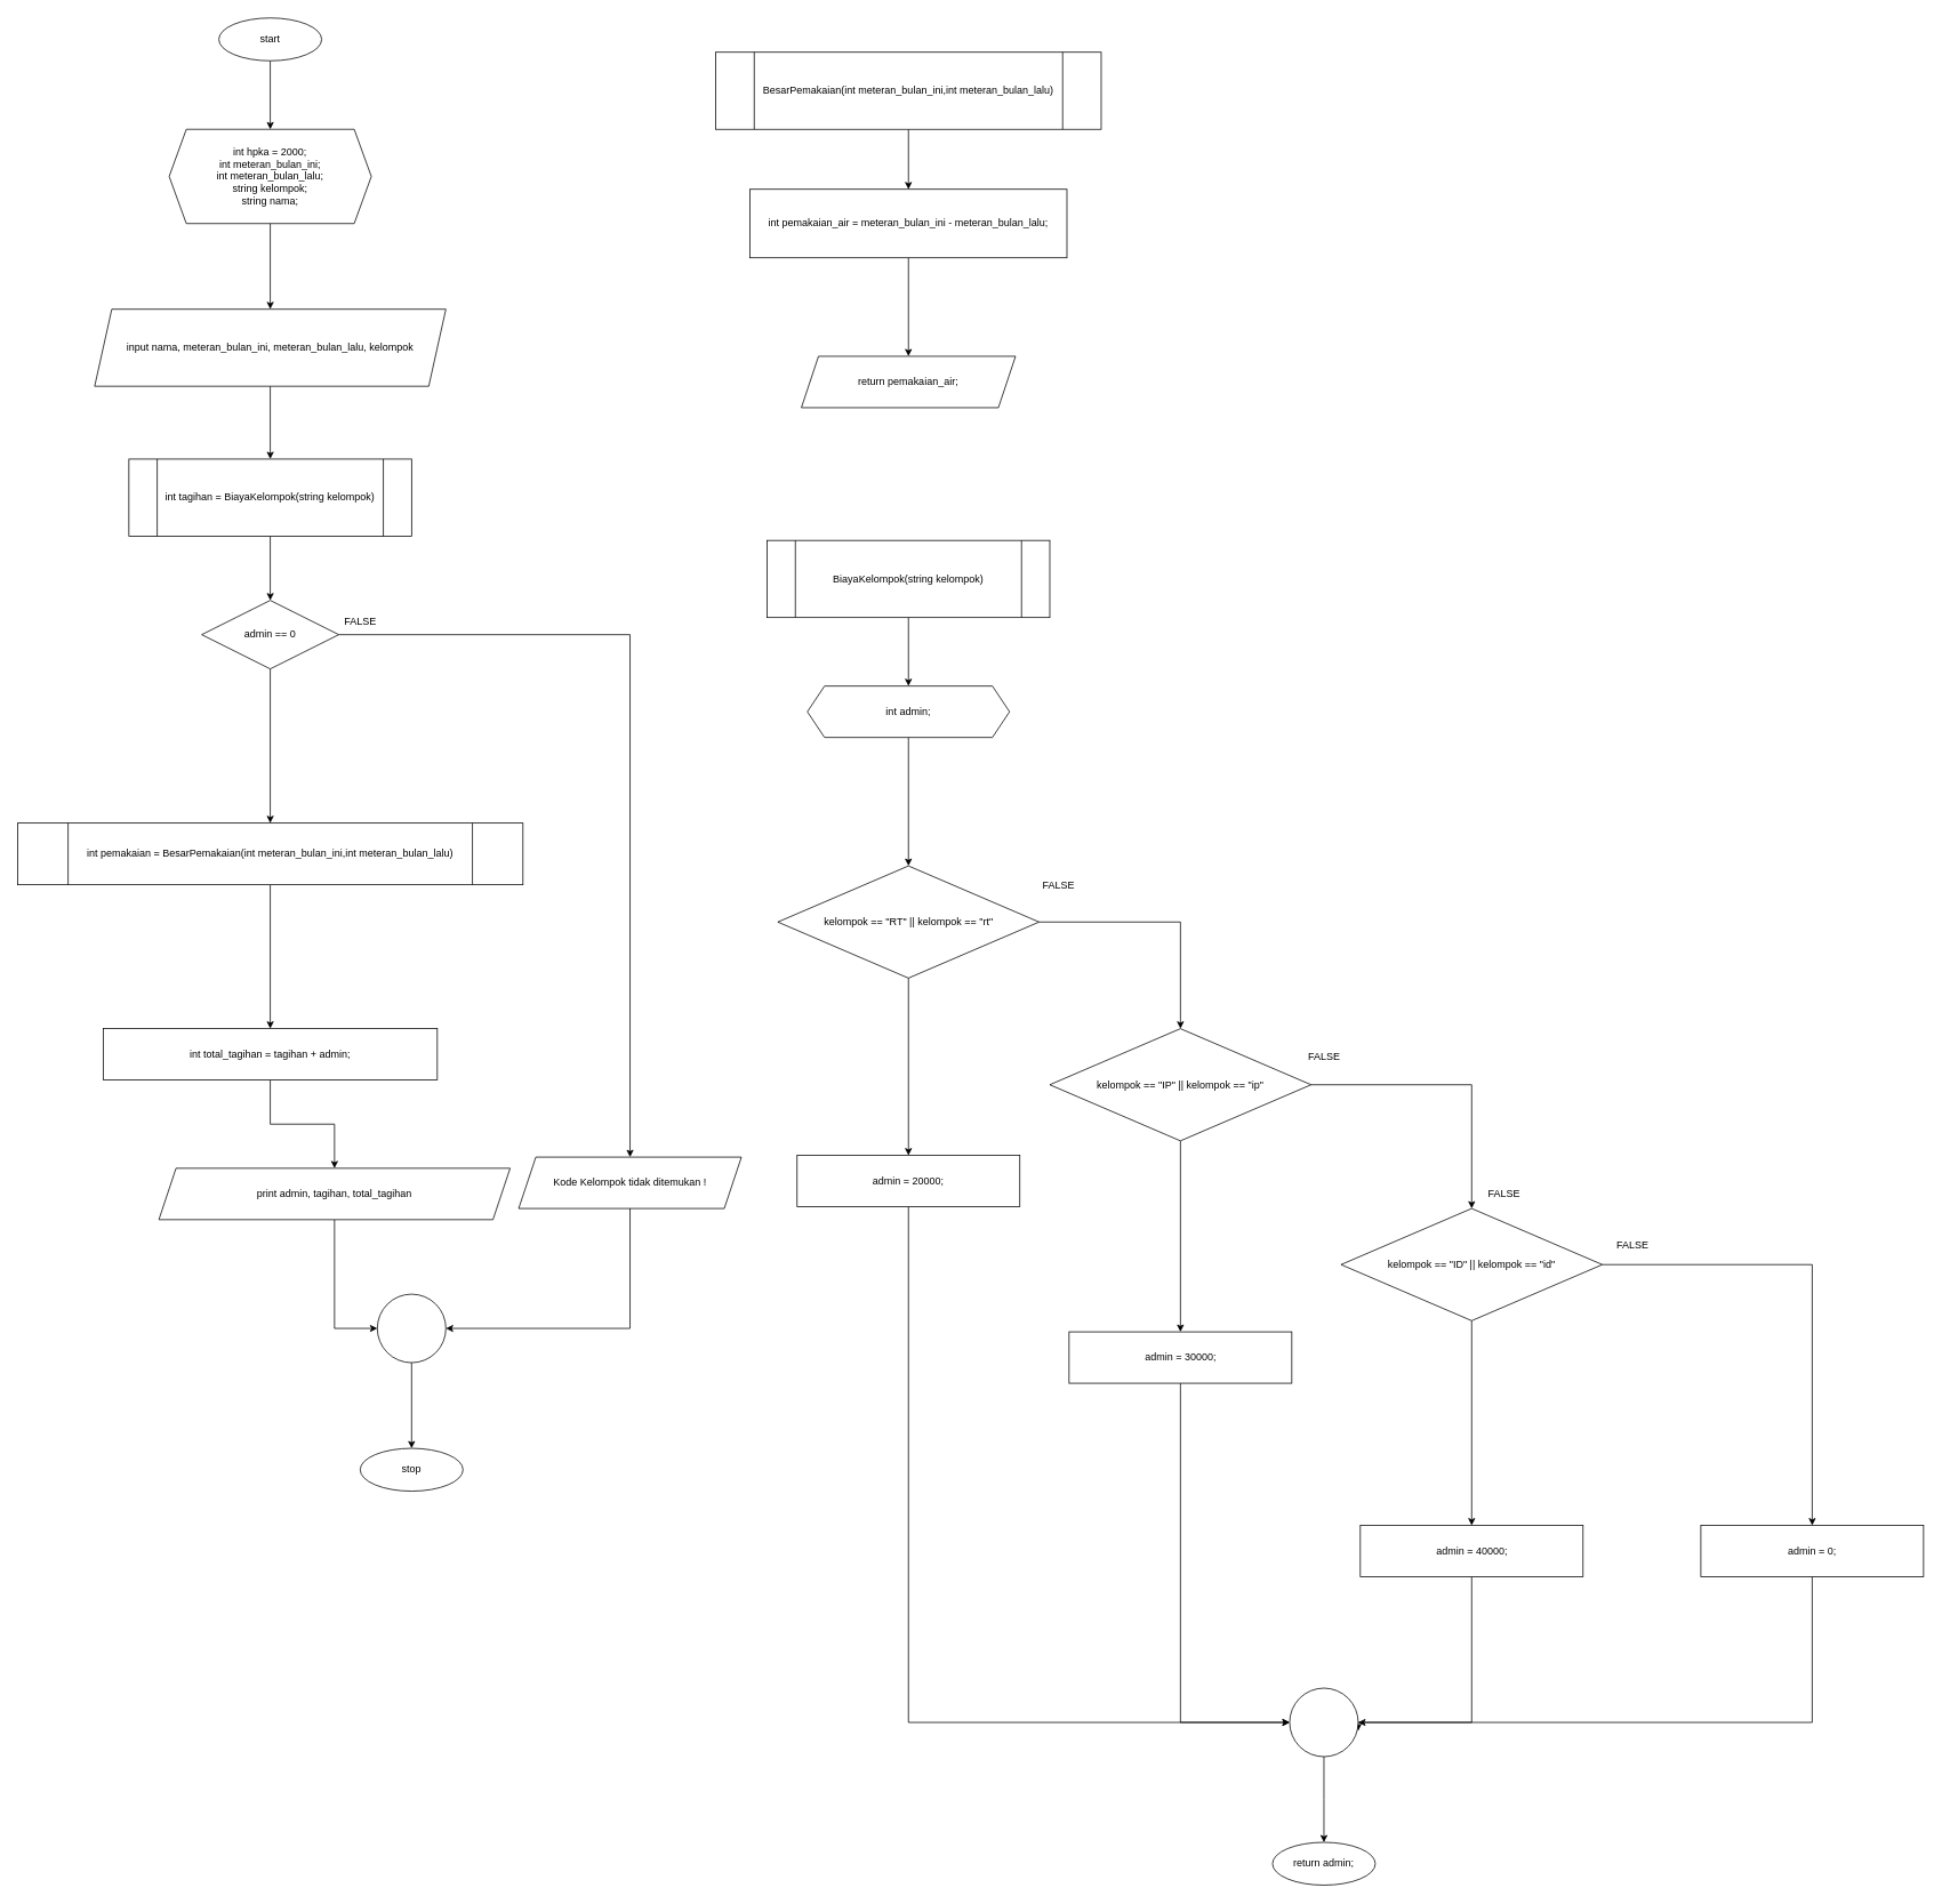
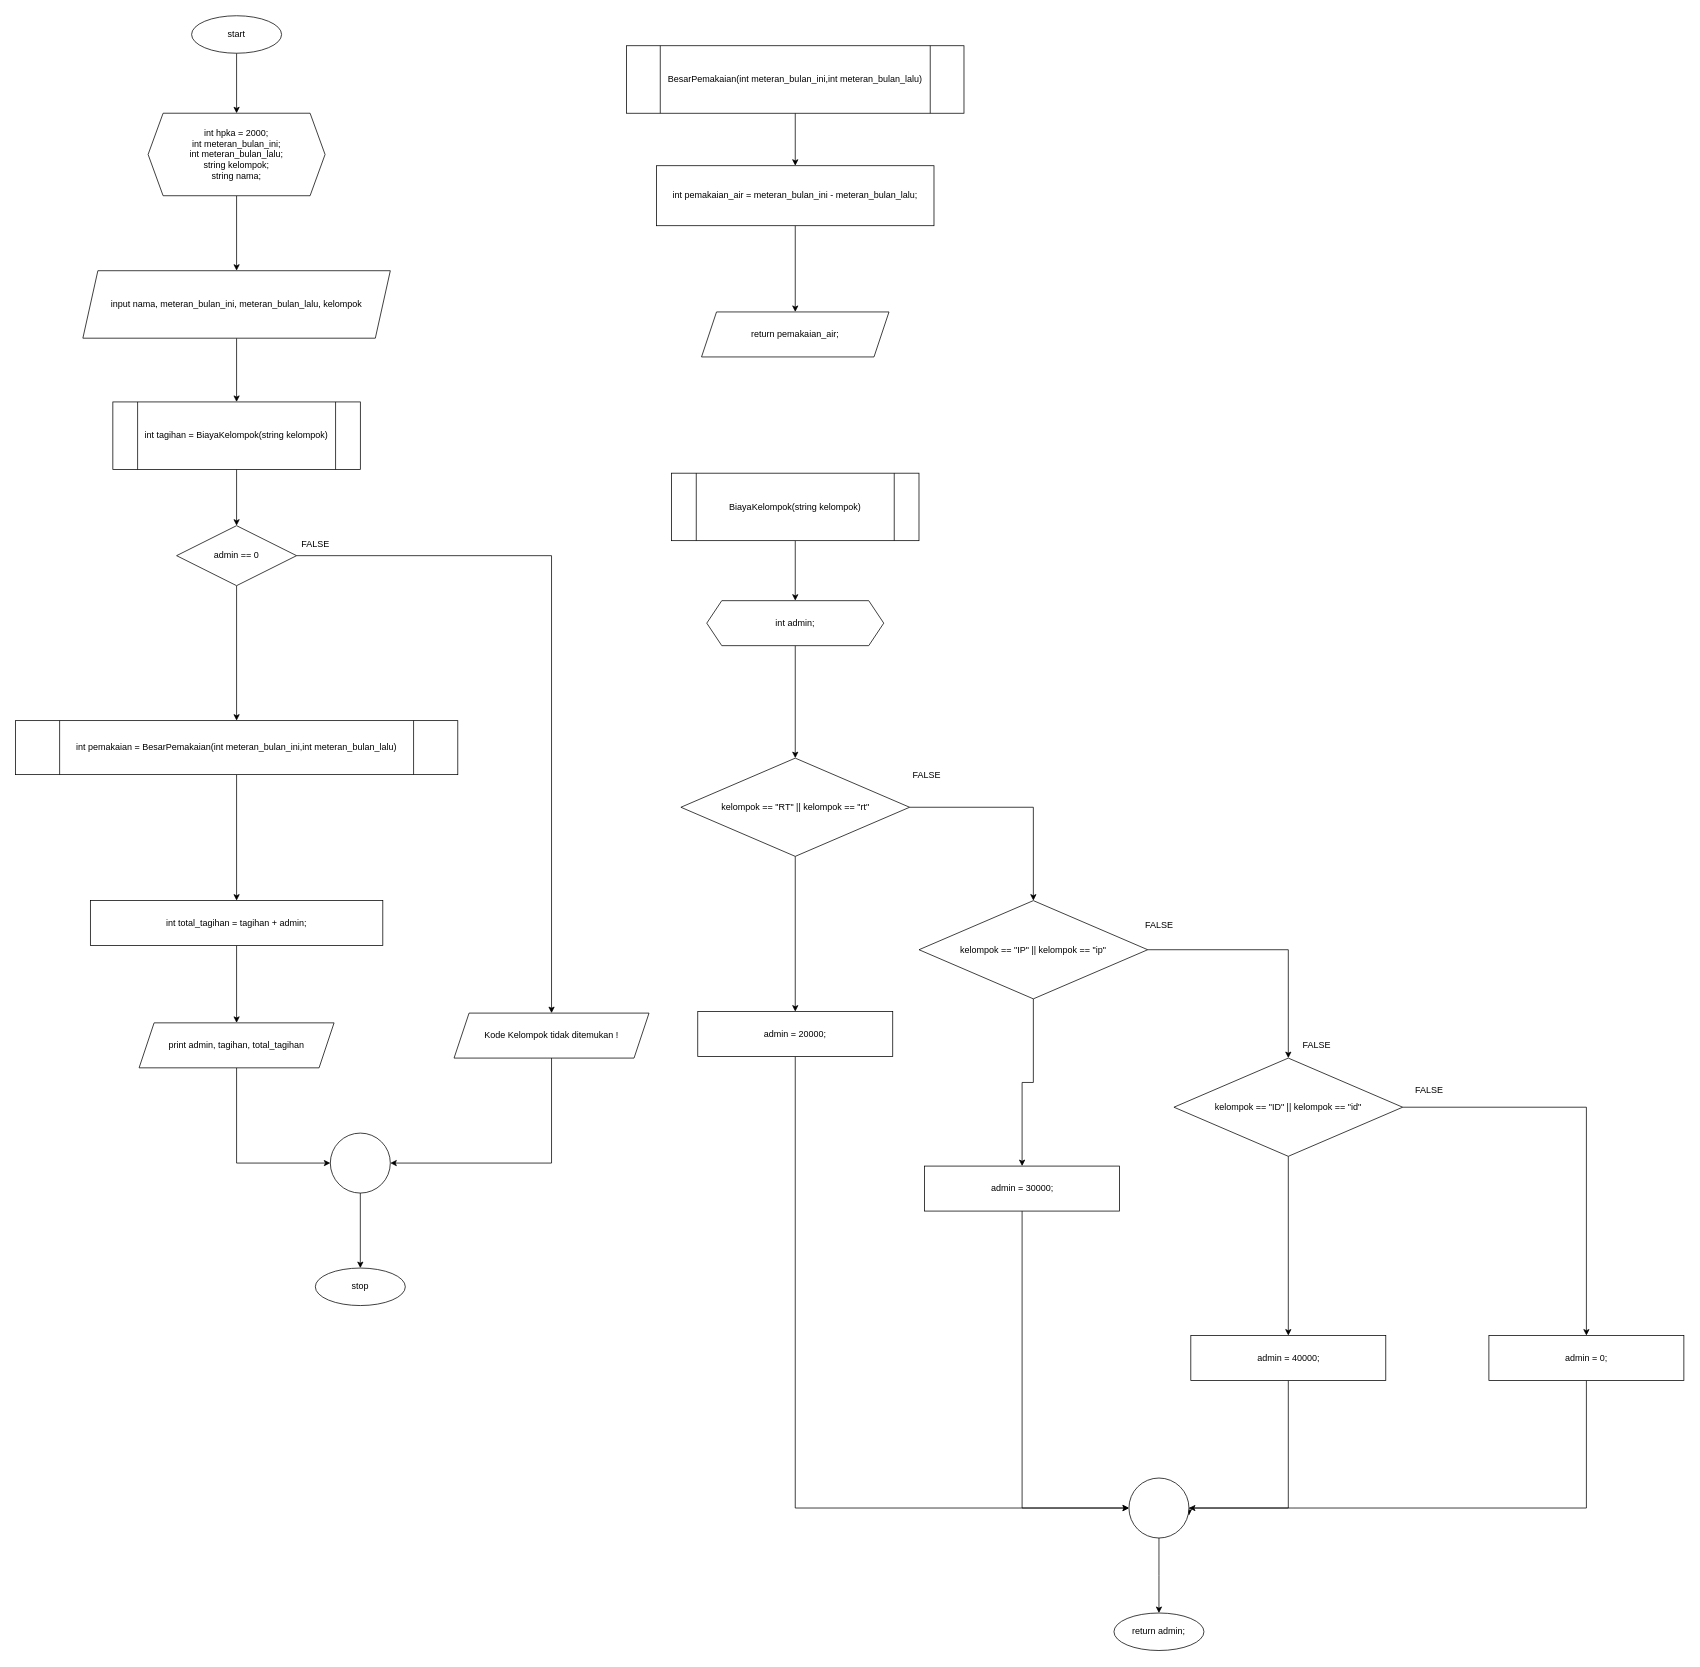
- <mxCell id="53" value="print admin, tagihan,&amp;nbsp;total_tagihan" style="shape=parallelogram;perimeter=parallelogramPerimeter;whiteSpace=wrap;html=1;fixedSize=1;" vertex="1" parent="1"><mxGeometry x="185" y="1363" width="410" height="60" as="geometry" /></mxCell>
+ <mxCell id="53" value="print admin, tagihan,&amp;nbsp;total_tagihan" style="shape=parallelogram;perimeter=parallelogramPerimeter;whiteSpace=wrap;html=1;fixedSize=1;" vertex="1" parent="1"><mxGeometry x="185" y="1363" width="260" height="60" as="geometry" /></mxCell>
- <mxCell id="30" value="admin = 30000;" style="rounded=0;whiteSpace=wrap;html=1;" vertex="1" parent="1"><mxGeometry x="1247.5" y="1554" width="260" height="60" as="geometry" /></mxCell>
+ <mxCell id="30" value="admin = 30000;" style="rounded=0;whiteSpace=wrap;html=1;" vertex="1" parent="1"><mxGeometry x="1232.5" y="1554" width="260" height="60" as="geometry" /></mxCell>
